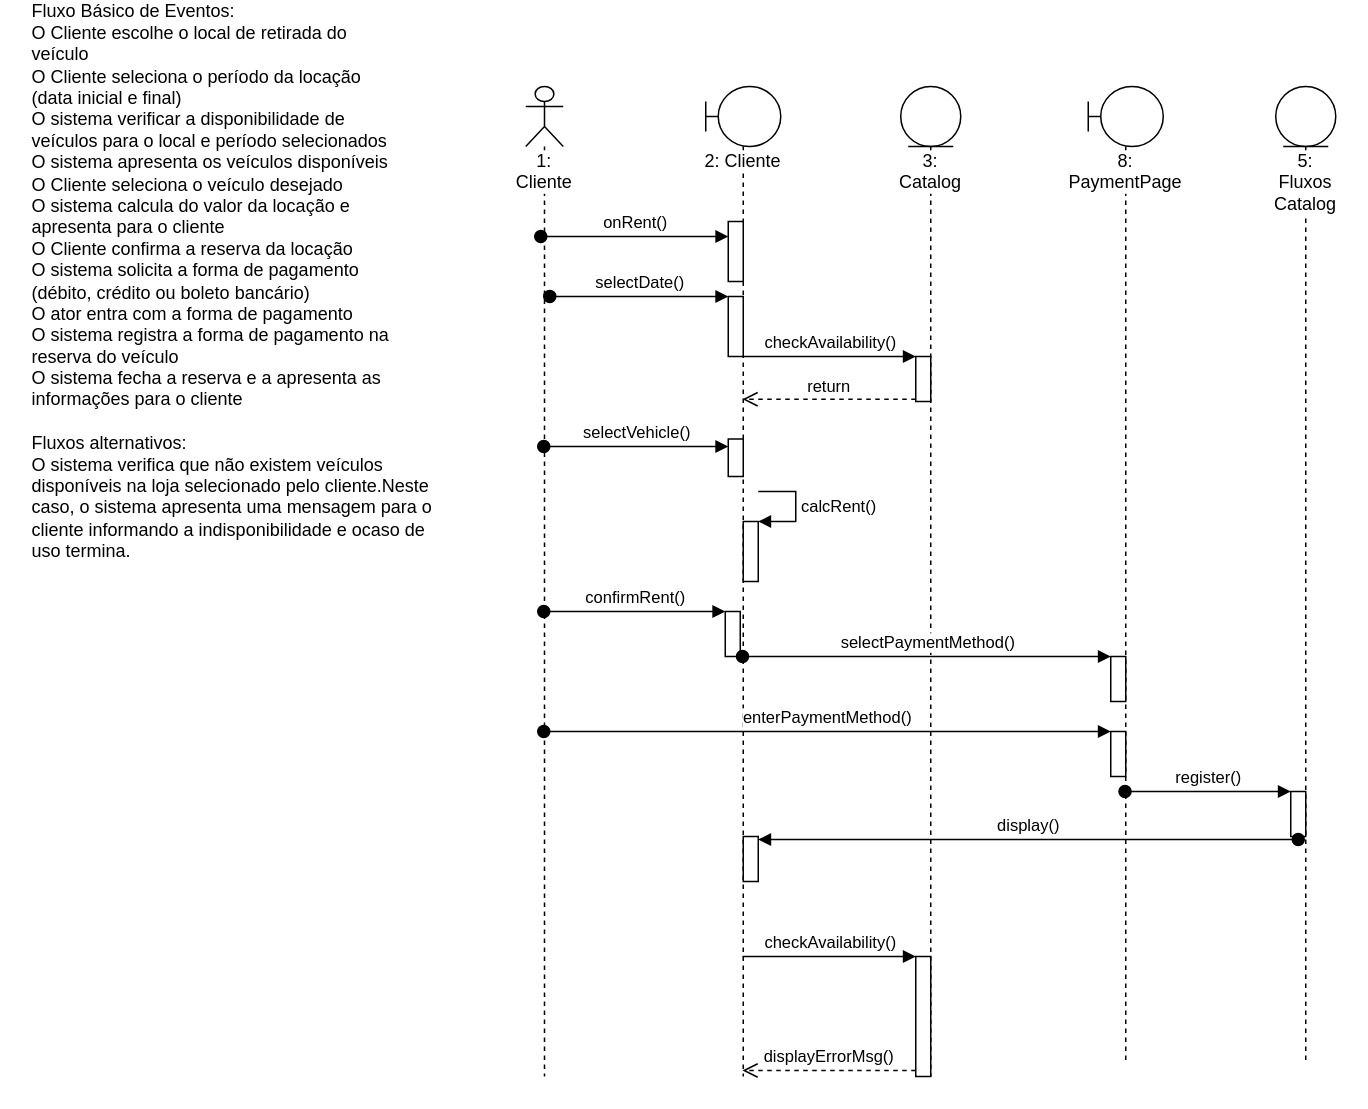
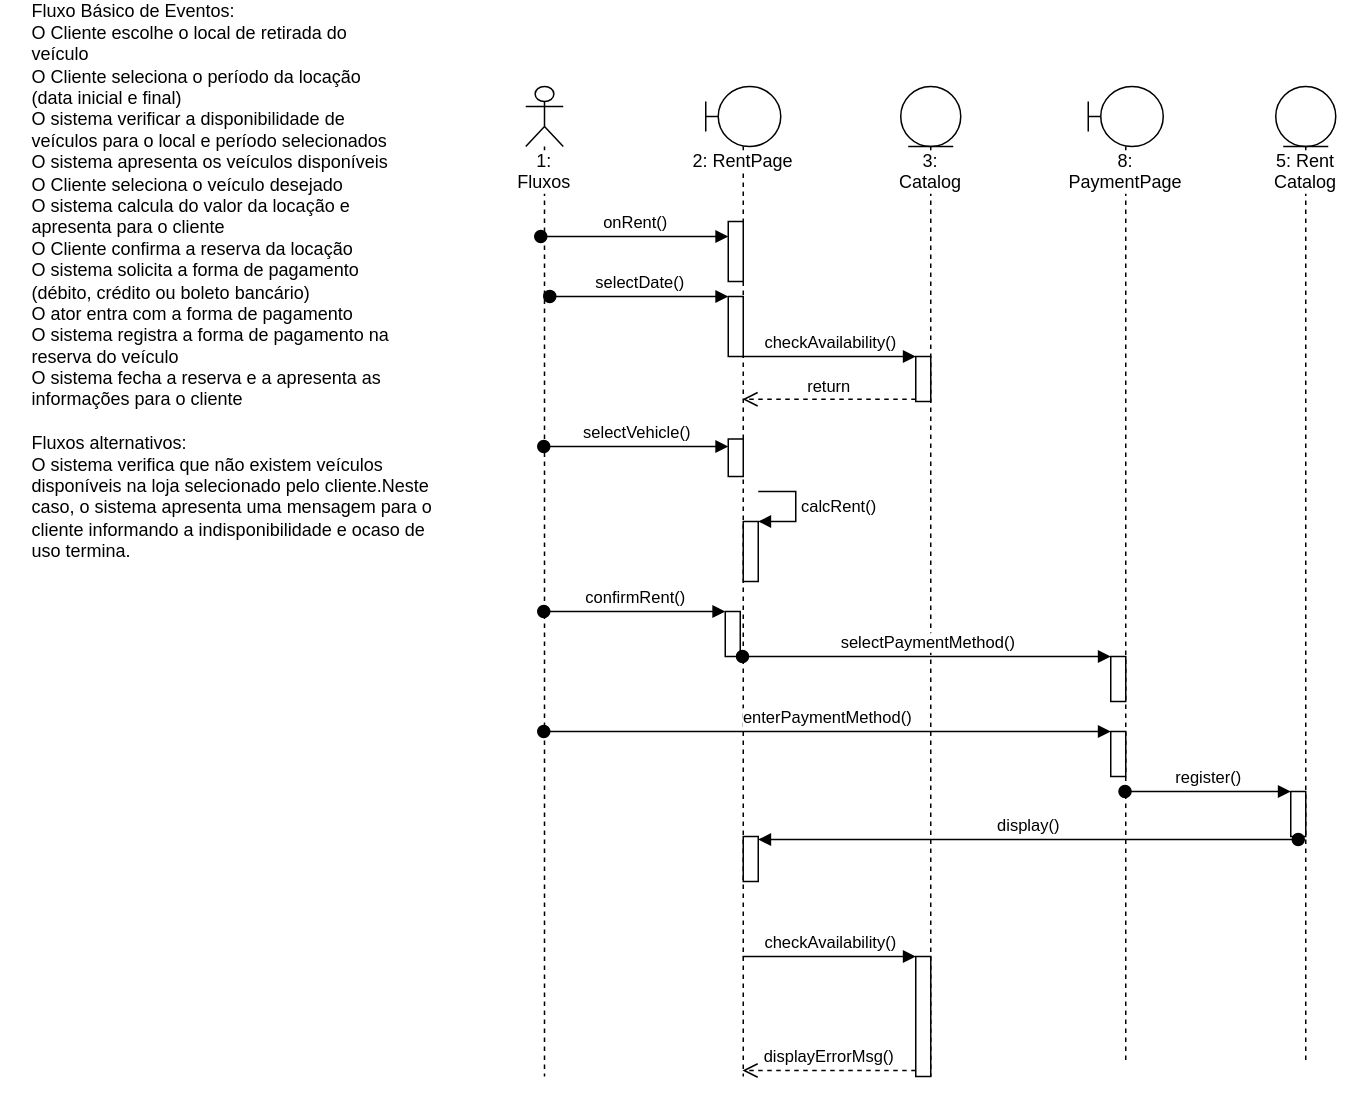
- <mxCell id="4" value="2:&amp;nbsp;&lt;span&gt;Cliente&lt;/span&gt;" style="shape=umlLifeline;participant=umlBoundary;perimeter=lifelinePerimeter;whiteSpace=wrap;html=1;container=1;collapsible=0;recursiveResize=0;verticalAlign=top;spacingTop=36;labelBackgroundColor=#ffffff;outlineConnect=0;" vertex="1" parent="1"><mxGeometry x="470" y="20" width="50" height="660" as="geometry" /></mxCell>
+ <mxCell id="4" value="2:&amp;nbsp;&lt;span&gt;RentPage&lt;/span&gt;" style="shape=umlLifeline;participant=umlBoundary;perimeter=lifelinePerimeter;whiteSpace=wrap;html=1;container=1;collapsible=0;recursiveResize=0;verticalAlign=top;spacingTop=36;labelBackgroundColor=#ffffff;outlineConnect=0;" vertex="1" parent="1"><mxGeometry x="470" y="20" width="50" height="660" as="geometry" /></mxCell>
- <mxCell id="3" value="1: Cliente&lt;br&gt;" style="shape=umlLifeline;participant=umlActor;perimeter=lifelinePerimeter;whiteSpace=wrap;html=1;container=1;collapsible=0;recursiveResize=0;verticalAlign=top;spacingTop=36;labelBackgroundColor=#ffffff;outlineConnect=0;" vertex="1" parent="1"><mxGeometry x="350" y="20" width="25" height="660" as="geometry" /></mxCell>
+ <mxCell id="3" value="1: Fluxos&lt;br&gt;" style="shape=umlLifeline;participant=umlActor;perimeter=lifelinePerimeter;whiteSpace=wrap;html=1;container=1;collapsible=0;recursiveResize=0;verticalAlign=top;spacingTop=36;labelBackgroundColor=#ffffff;outlineConnect=0;" vertex="1" parent="1"><mxGeometry x="350" y="20" width="25" height="660" as="geometry" /></mxCell>
- <mxCell id="25" value="5: Fluxos Catalog" style="shape=umlLifeline;participant=umlEntity;perimeter=lifelinePerimeter;whiteSpace=wrap;html=1;container=1;collapsible=0;recursiveResize=0;verticalAlign=top;spacingTop=36;labelBackgroundColor=#ffffff;outlineConnect=0;" vertex="1" parent="1"><mxGeometry x="850" y="20" width="40" height="650" as="geometry" /></mxCell>
+ <mxCell id="25" value="5: Rent Catalog" style="shape=umlLifeline;participant=umlEntity;perimeter=lifelinePerimeter;whiteSpace=wrap;html=1;container=1;collapsible=0;recursiveResize=0;verticalAlign=top;spacingTop=36;labelBackgroundColor=#ffffff;outlineConnect=0;" vertex="1" parent="1"><mxGeometry x="850" y="20" width="40" height="650" as="geometry" /></mxCell>
